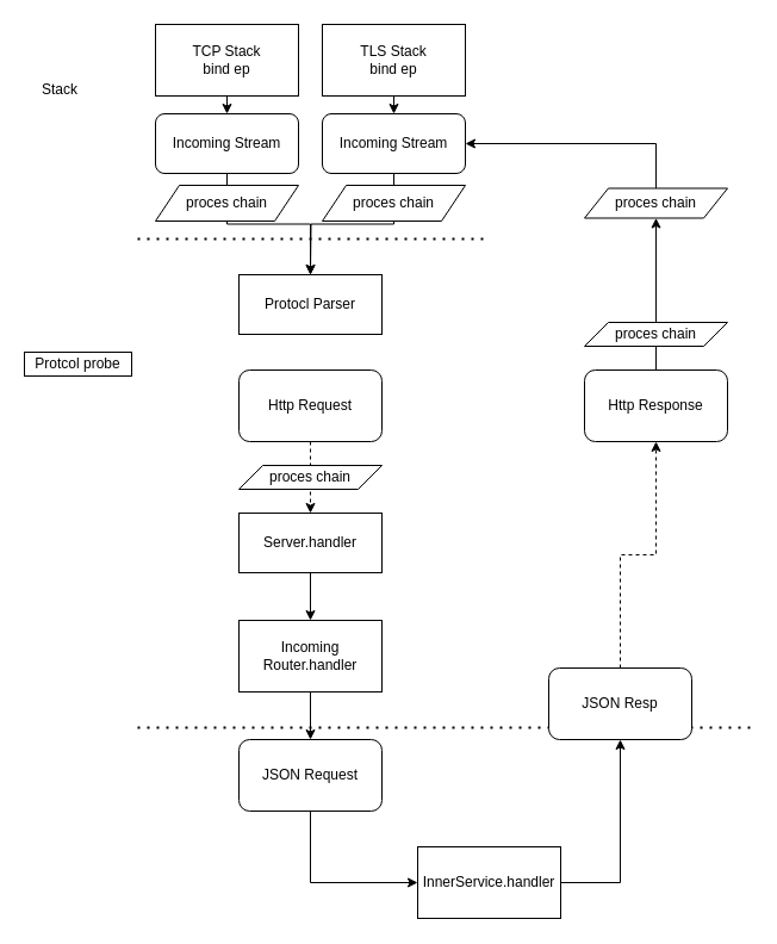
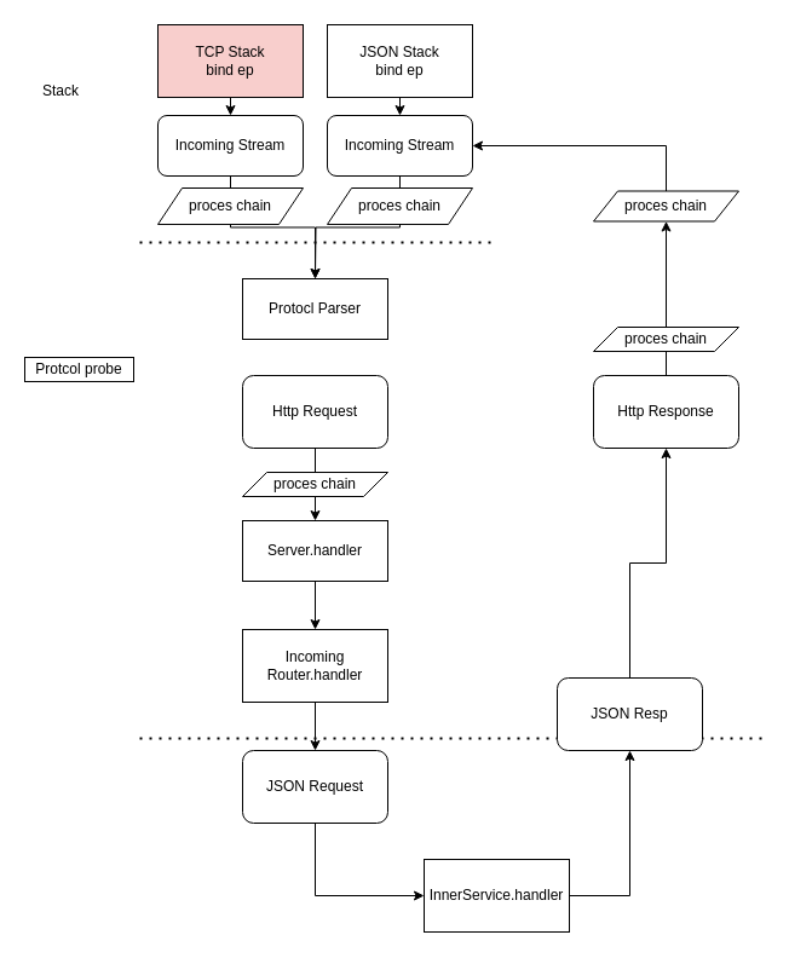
- <mxCell id="3" value="TCP Stack&lt;div&gt;bind ep&lt;/div&gt;" style="rounded=0;whiteSpace=wrap;html=1;" parent="1" vertex="1"><mxGeometry x="130" y="20" width="120" height="60" as="geometry" /></mxCell>
+ <mxCell id="3" value="TCP Stack&lt;div&gt;bind ep&lt;/div&gt;" style="rounded=0;whiteSpace=wrap;html=1;fillColor=#f8cecc;" parent="1" vertex="1"><mxGeometry x="130" y="20" width="120" height="60" as="geometry" /></mxCell>
- <mxCell id="10" value="TLS Stack&lt;div&gt;bind ep&lt;/div&gt;" style="rounded=0;whiteSpace=wrap;html=1;" parent="1" vertex="1"><mxGeometry x="270" y="20" width="120" height="60" as="geometry" /></mxCell>
+ <mxCell id="10" value="JSON Stack&lt;div&gt;bind ep&lt;/div&gt;" style="rounded=0;whiteSpace=wrap;html=1;" parent="1" vertex="1"><mxGeometry x="270" y="20" width="120" height="60" as="geometry" /></mxCell>
- <mxCell id="7" style="edgeStyle=orthogonalEdgeStyle;rounded=0;orthogonalLoop=1;jettySize=auto;html=1;exitX=0.5;exitY=1;exitDx=0;exitDy=0;entryX=0.5;entryY=0;entryDx=0;entryDy=0;dashed=1;" edge="1" parent="1" source="8" target="12"><mxGeometry relative="1" as="geometry" /></mxCell>
+ <mxCell id="7" style="edgeStyle=orthogonalEdgeStyle;rounded=0;orthogonalLoop=1;jettySize=auto;html=1;exitX=0.5;exitY=1;exitDx=0;exitDy=0;entryX=0.5;entryY=0;entryDx=0;entryDy=0;" edge="1" parent="1" source="8" target="12"><mxGeometry relative="1" as="geometry" /></mxCell>
- <mxCell id="25" style="edgeStyle=orthogonalEdgeStyle;rounded=0;orthogonalLoop=1;jettySize=auto;html=1;exitX=0.5;exitY=0;exitDx=0;exitDy=0;dashed=1;" edge="1" parent="1" source="26" target="28"><mxGeometry relative="1" as="geometry" /></mxCell>
+ <mxCell id="25" style="edgeStyle=orthogonalEdgeStyle;rounded=0;orthogonalLoop=1;jettySize=auto;html=1;exitX=0.5;exitY=0;exitDx=0;exitDy=0;" edge="1" parent="1" source="26" target="28"><mxGeometry relative="1" as="geometry" /></mxCell>
